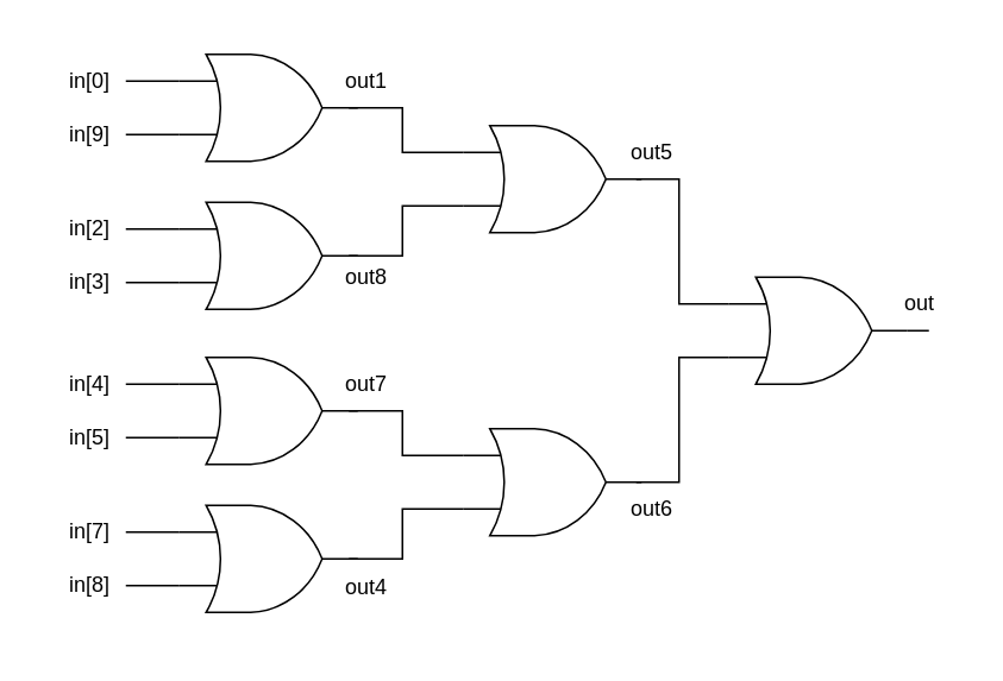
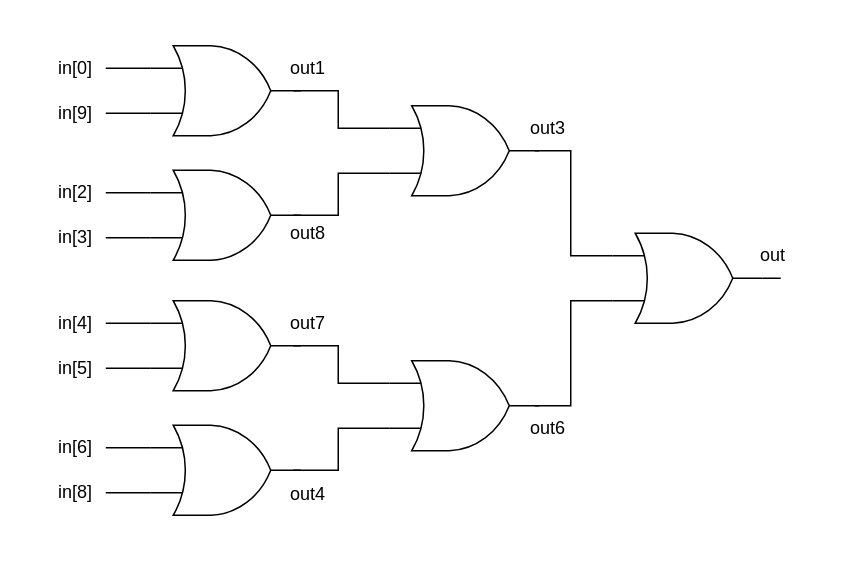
- <mxCell id="36" value="out5" style="text;html=1;align=center;verticalAlign=middle;whiteSpace=wrap;rounded=0;" vertex="1" parent="1"><mxGeometry x="340" y="70" width="50" height="30" as="geometry" /></mxCell>
+ <mxCell id="36" value="out3" style="text;html=1;align=center;verticalAlign=middle;whiteSpace=wrap;rounded=0;" vertex="1" parent="1"><mxGeometry x="340" y="70" width="50" height="30" as="geometry" /></mxCell>
- <mxCell id="25" value="in[7]" style="text;html=1;align=center;verticalAlign=middle;whiteSpace=wrap;rounded=0;" vertex="1" parent="1"><mxGeometry x="30" y="283" width="40" height="30" as="geometry" /></mxCell>
+ <mxCell id="25" value="in[6]" style="text;html=1;align=center;verticalAlign=middle;whiteSpace=wrap;rounded=0;" vertex="1" parent="1"><mxGeometry x="30" y="283" width="40" height="30" as="geometry" /></mxCell>
